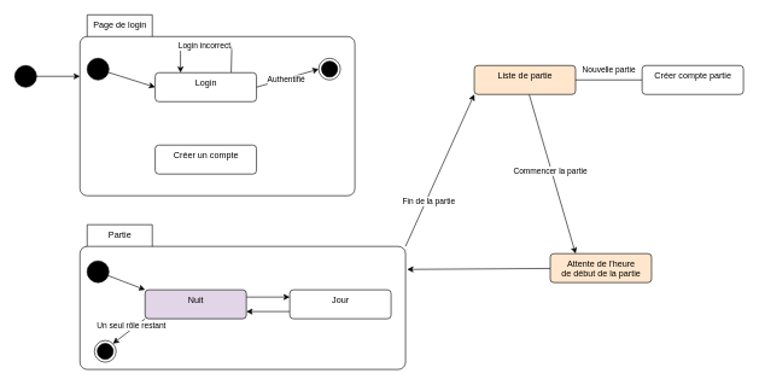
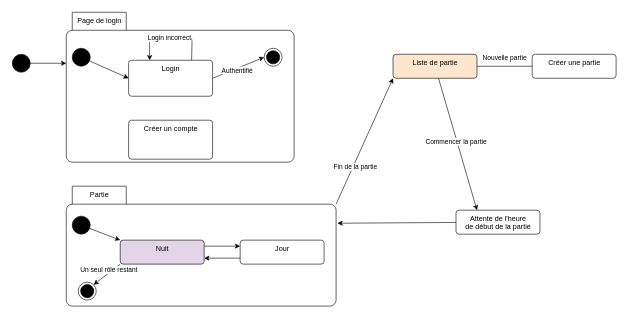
- <mxCell id="20" value="Créer compte partie" style="html=1;align=center;verticalAlign=top;rounded=1;absoluteArcSize=1;arcSize=10;dashed=0;" parent="1" vertex="1"><mxGeometry x="887" y="90" width="140" height="40" as="geometry" /></mxCell>
+ <mxCell id="20" value="Créer une partie" style="html=1;align=center;verticalAlign=top;rounded=1;absoluteArcSize=1;arcSize=10;dashed=0;" parent="1" vertex="1"><mxGeometry x="887" y="90" width="140" height="40" as="geometry" /></mxCell>
- <mxCell id="14" value="Login" style="html=1;align=center;verticalAlign=top;rounded=1;absoluteArcSize=1;arcSize=10;dashed=0;" parent="9" vertex="1"><mxGeometry x="104" y="80" width="140" height="40" as="geometry" /></mxCell>
+ <mxCell id="14" value="Login" style="html=1;align=center;verticalAlign=top;rounded=1;absoluteArcSize=1;arcSize=10;dashed=0;" parent="9" vertex="1"><mxGeometry x="104" y="80" width="140" height="60" as="geometry" /></mxCell>
- <mxCell id="16" value="Créer un compte&lt;br&gt;" style="html=1;align=center;verticalAlign=top;rounded=1;absoluteArcSize=1;arcSize=10;dashed=0;" parent="9" vertex="1"><mxGeometry x="104" y="180" width="140" height="40" as="geometry" /></mxCell>
+ <mxCell id="16" value="Créer un compte&lt;br&gt;" style="html=1;align=center;verticalAlign=top;rounded=1;absoluteArcSize=1;arcSize=10;dashed=0;" parent="9" vertex="1"><mxGeometry x="104" y="180" width="140" height="65" as="geometry" /></mxCell>
- <mxCell id="27" value="Attente de l'heure&lt;br style=&quot;padding: 0px; margin: 0px;&quot;&gt;de début de la partie" style="html=1;align=center;verticalAlign=top;rounded=1;absoluteArcSize=1;arcSize=10;dashed=0;fillColor=#ffe6cc;" parent="1" vertex="1"><mxGeometry x="760" y="350" width="140" height="40" as="geometry" /></mxCell>
+ <mxCell id="27" value="Attente de l'heure&lt;br style=&quot;padding: 0px; margin: 0px;&quot;&gt;de début de la partie" style="html=1;align=center;verticalAlign=top;rounded=1;absoluteArcSize=1;arcSize=10;dashed=0;" parent="1" vertex="1"><mxGeometry x="760" y="350" width="140" height="40" as="geometry" /></mxCell>
